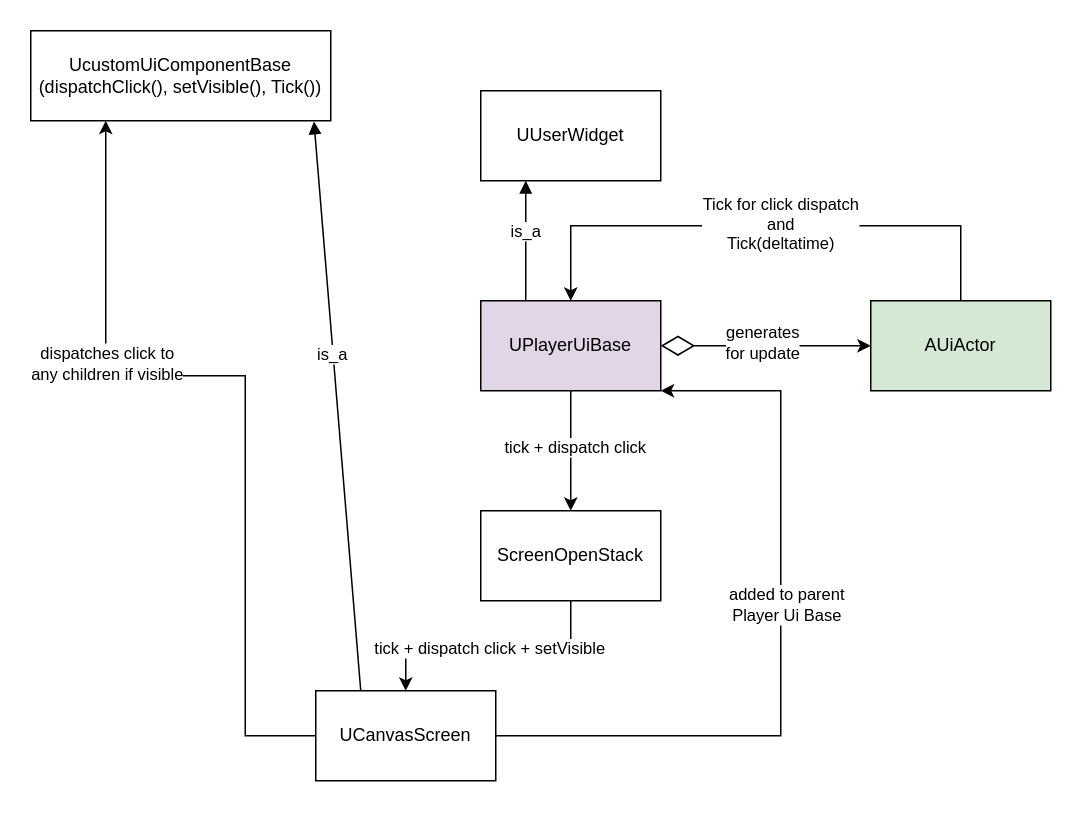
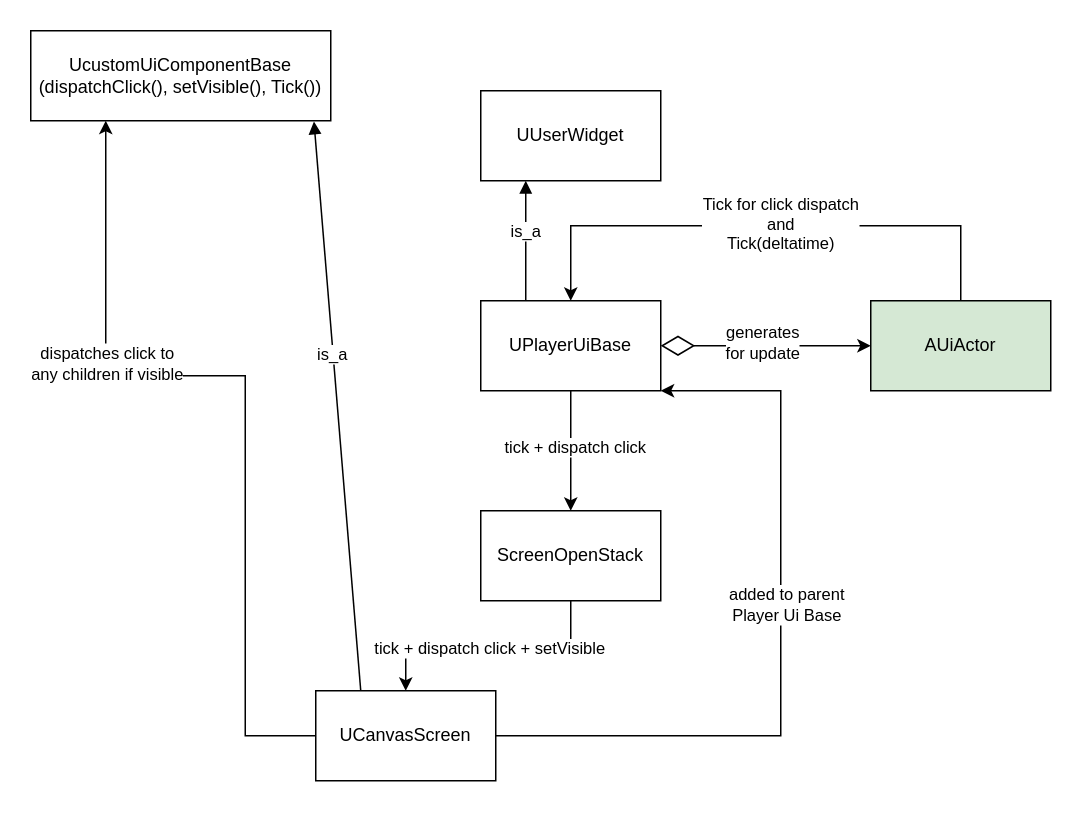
- <mxCell id="6" value="UPlayerUiBase" style="rounded=0;whiteSpace=wrap;html=1;fillColor=#e1d5e7;" vertex="1" parent="1"><mxGeometry x="320" y="200" width="120" height="60" as="geometry" /></mxCell>
+ <mxCell id="6" value="UPlayerUiBase" style="rounded=0;whiteSpace=wrap;html=1;" vertex="1" parent="1"><mxGeometry x="320" y="200" width="120" height="60" as="geometry" /></mxCell>
